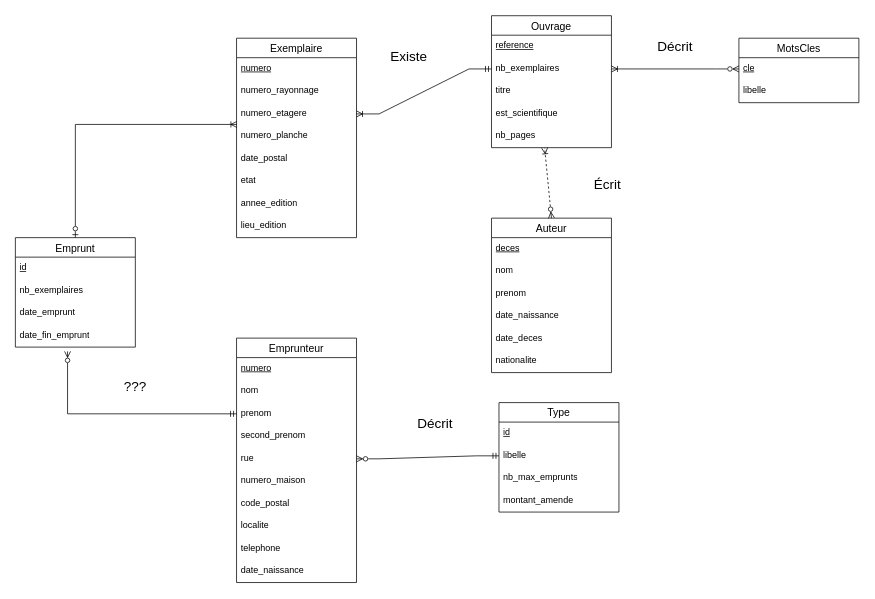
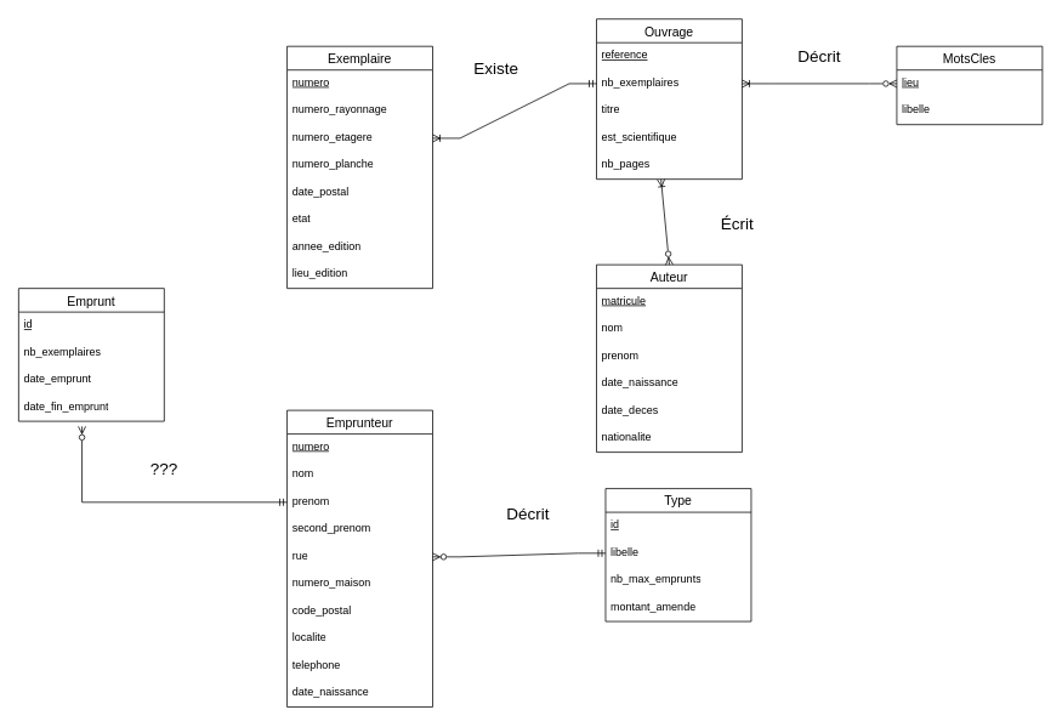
- <mxCell id="9" value="&lt;u&gt;cle&lt;/u&gt;" style="text;strokeColor=none;fillColor=none;spacingLeft=4;spacingRight=4;overflow=hidden;rotatable=0;points=[[0,0.5],[1,0.5]];portConstraint=eastwest;fontSize=12;whiteSpace=wrap;html=1;" vertex="1" parent="8"><mxGeometry y="26" width="160" height="30" as="geometry" /></mxCell>
+ <mxCell id="9" value="&lt;u&gt;lieu&lt;/u&gt;" style="text;strokeColor=none;fillColor=none;spacingLeft=4;spacingRight=4;overflow=hidden;rotatable=0;points=[[0,0.5],[1,0.5]];portConstraint=eastwest;fontSize=12;whiteSpace=wrap;html=1;" vertex="1" parent="8"><mxGeometry y="26" width="160" height="30" as="geometry" /></mxCell>
- <mxCell id="53" value="" style="edgeStyle=orthogonalEdgeStyle;fontSize=12;html=1;endArrow=ERoneToMany;rounded=0;entryX=0.003;entryY=0.967;entryDx=0;entryDy=0;entryPerimeter=0;exitX=0.5;exitY=0;exitDx=0;exitDy=0;startArrow=ERzeroToOne;startFill=0;endFill=0;" edge="1" parent="1" source="47" target="23"><mxGeometry width="100" height="100" relative="1" as="geometry"><mxPoint x="145" y="270" as="sourcePoint" /><mxPoint x="245" y="170" as="targetPoint" /><Array as="points"><mxPoint x="100" y="165" /></Array></mxGeometry></mxCell>
- <mxCell id="19" value="" style="fontSize=12;html=1;endArrow=ERoneToMany;endFill=0;rounded=0;entryX=0.443;entryY=1.007;entryDx=0;entryDy=0;entryPerimeter=0;exitX=0.5;exitY=0;exitDx=0;exitDy=0;startArrow=ERzeroToMany;startFill=0;dashed=1;" edge="1" parent="1" source="12" target="7"><mxGeometry width="100" height="100" relative="1" as="geometry"><mxPoint x="595" y="320" as="sourcePoint" /><mxPoint x="695" y="220" as="targetPoint" /></mxGeometry></mxCell>
+ <mxCell id="19" value="" style="fontSize=12;html=1;endArrow=ERoneToMany;endFill=0;rounded=0;entryX=0.443;entryY=1.007;entryDx=0;entryDy=0;entryPerimeter=0;exitX=0.5;exitY=0;exitDx=0;exitDy=0;startArrow=ERzeroToMany;startFill=0;" edge="1" parent="1" source="12" target="7"><mxGeometry width="100" height="100" relative="1" as="geometry"><mxPoint x="595" y="320" as="sourcePoint" /><mxPoint x="695" y="220" as="targetPoint" /></mxGeometry></mxCell>
- <mxCell id="13" value="&lt;u&gt;deces&lt;/u&gt;" style="text;strokeColor=none;fillColor=none;spacingLeft=4;spacingRight=4;overflow=hidden;rotatable=0;points=[[0,0.5],[1,0.5]];portConstraint=eastwest;fontSize=12;whiteSpace=wrap;html=1;" vertex="1" parent="12"><mxGeometry y="26" width="160" height="30" as="geometry" /></mxCell>
+ <mxCell id="13" value="&lt;u&gt;matricule&lt;/u&gt;" style="text;strokeColor=none;fillColor=none;spacingLeft=4;spacingRight=4;overflow=hidden;rotatable=0;points=[[0,0.5],[1,0.5]];portConstraint=eastwest;fontSize=12;whiteSpace=wrap;html=1;" vertex="1" parent="12"><mxGeometry y="26" width="160" height="30" as="geometry" /></mxCell>
